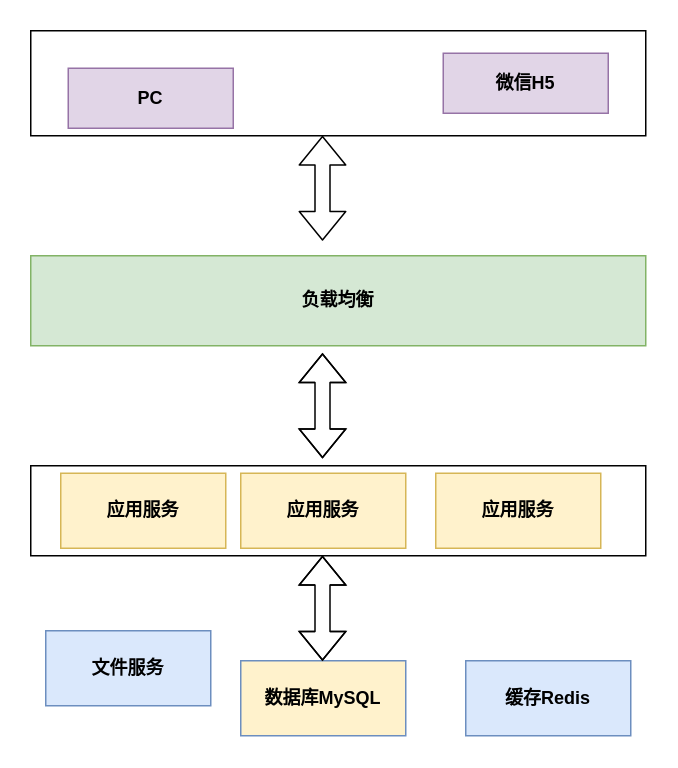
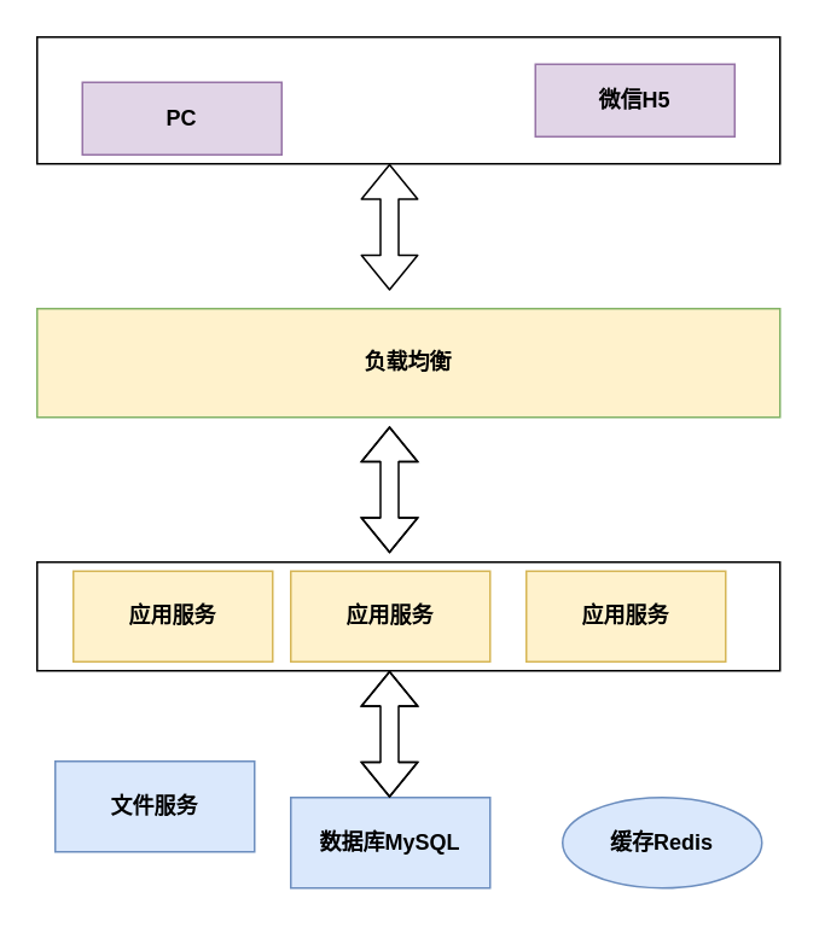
- <mxCell id="5" value="负载均衡" style="rounded=0;whiteSpace=wrap;html=1;fontStyle=1;fillColor=#d5e8d4;strokeColor=#82b366;" vertex="1" parent="1"><mxGeometry x="20" y="170" width="410" height="60" as="geometry" /></mxCell>
+ <mxCell id="5" value="负载均衡" style="rounded=0;whiteSpace=wrap;html=1;fontStyle=1;fillColor=#fff2cc;strokeColor=#82b366;" vertex="1" parent="1"><mxGeometry x="20" y="170" width="410" height="60" as="geometry" /></mxCell>
- <mxCell id="10" value="数据库MySQL" style="rounded=0;whiteSpace=wrap;html=1;fontStyle=1;fillColor=#fff2cc;strokeColor=#6c8ebf;" vertex="1" parent="1"><mxGeometry x="160" y="440" width="110" height="50" as="geometry" /></mxCell>
+ <mxCell id="10" value="数据库MySQL" style="rounded=0;whiteSpace=wrap;html=1;fontStyle=1;fillColor=#dae8fc;strokeColor=#6c8ebf;" vertex="1" parent="1"><mxGeometry x="160" y="440" width="110" height="50" as="geometry" /></mxCell>
- <mxCell id="11" value="缓存Redis" style="rounded=0;whiteSpace=wrap;html=1;fontStyle=1;fillColor=#dae8fc;strokeColor=#6c8ebf;" vertex="1" parent="1"><mxGeometry x="310" y="440" width="110" height="50" as="geometry" /></mxCell>
+ <mxCell id="11" value="缓存Redis" style="ellipse;whiteSpace=wrap;html=1;fontStyle=1;fillColor=#dae8fc;strokeColor=#6c8ebf;" vertex="1" parent="1"><mxGeometry x="310" y="440" width="110" height="50" as="geometry" /></mxCell>
